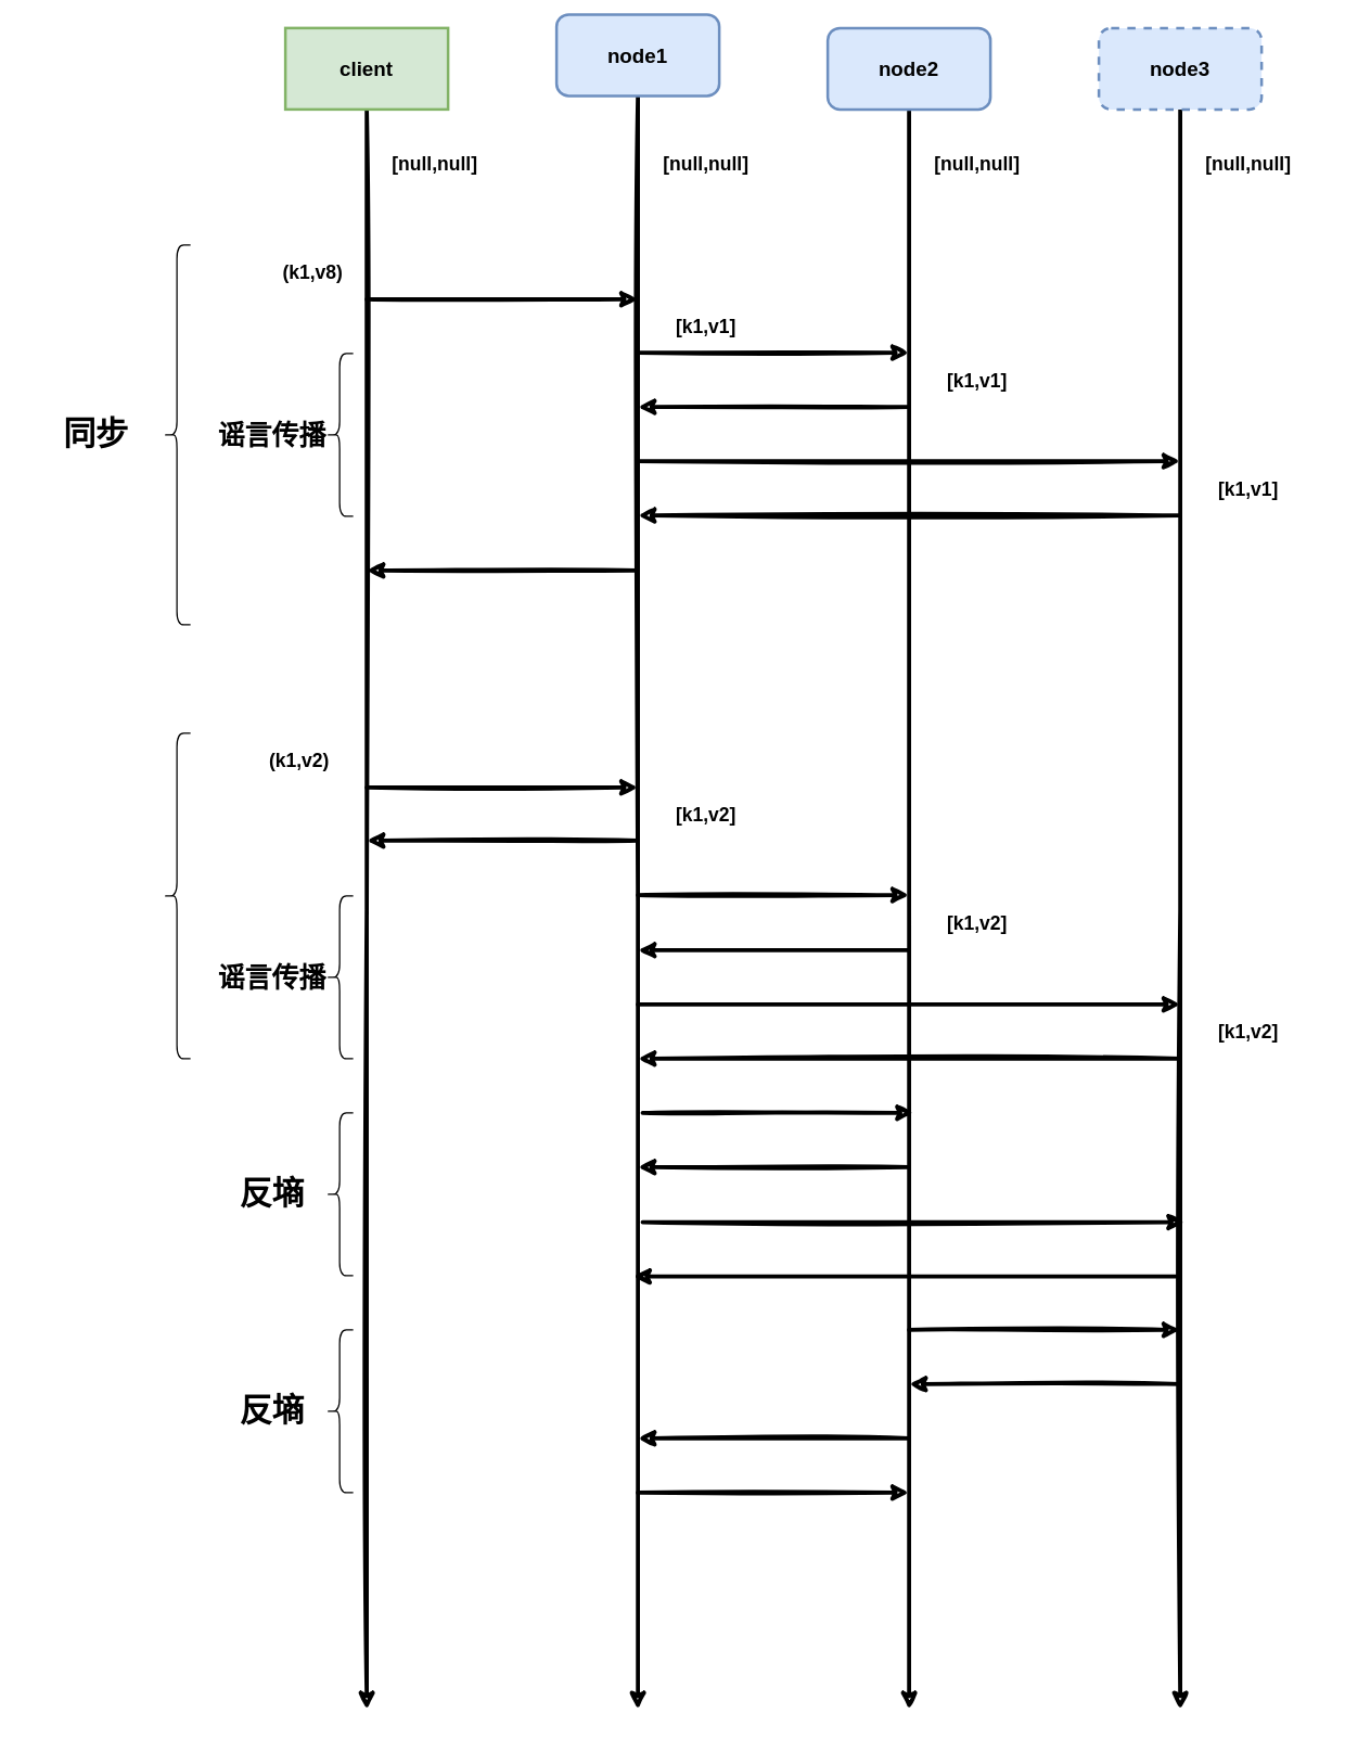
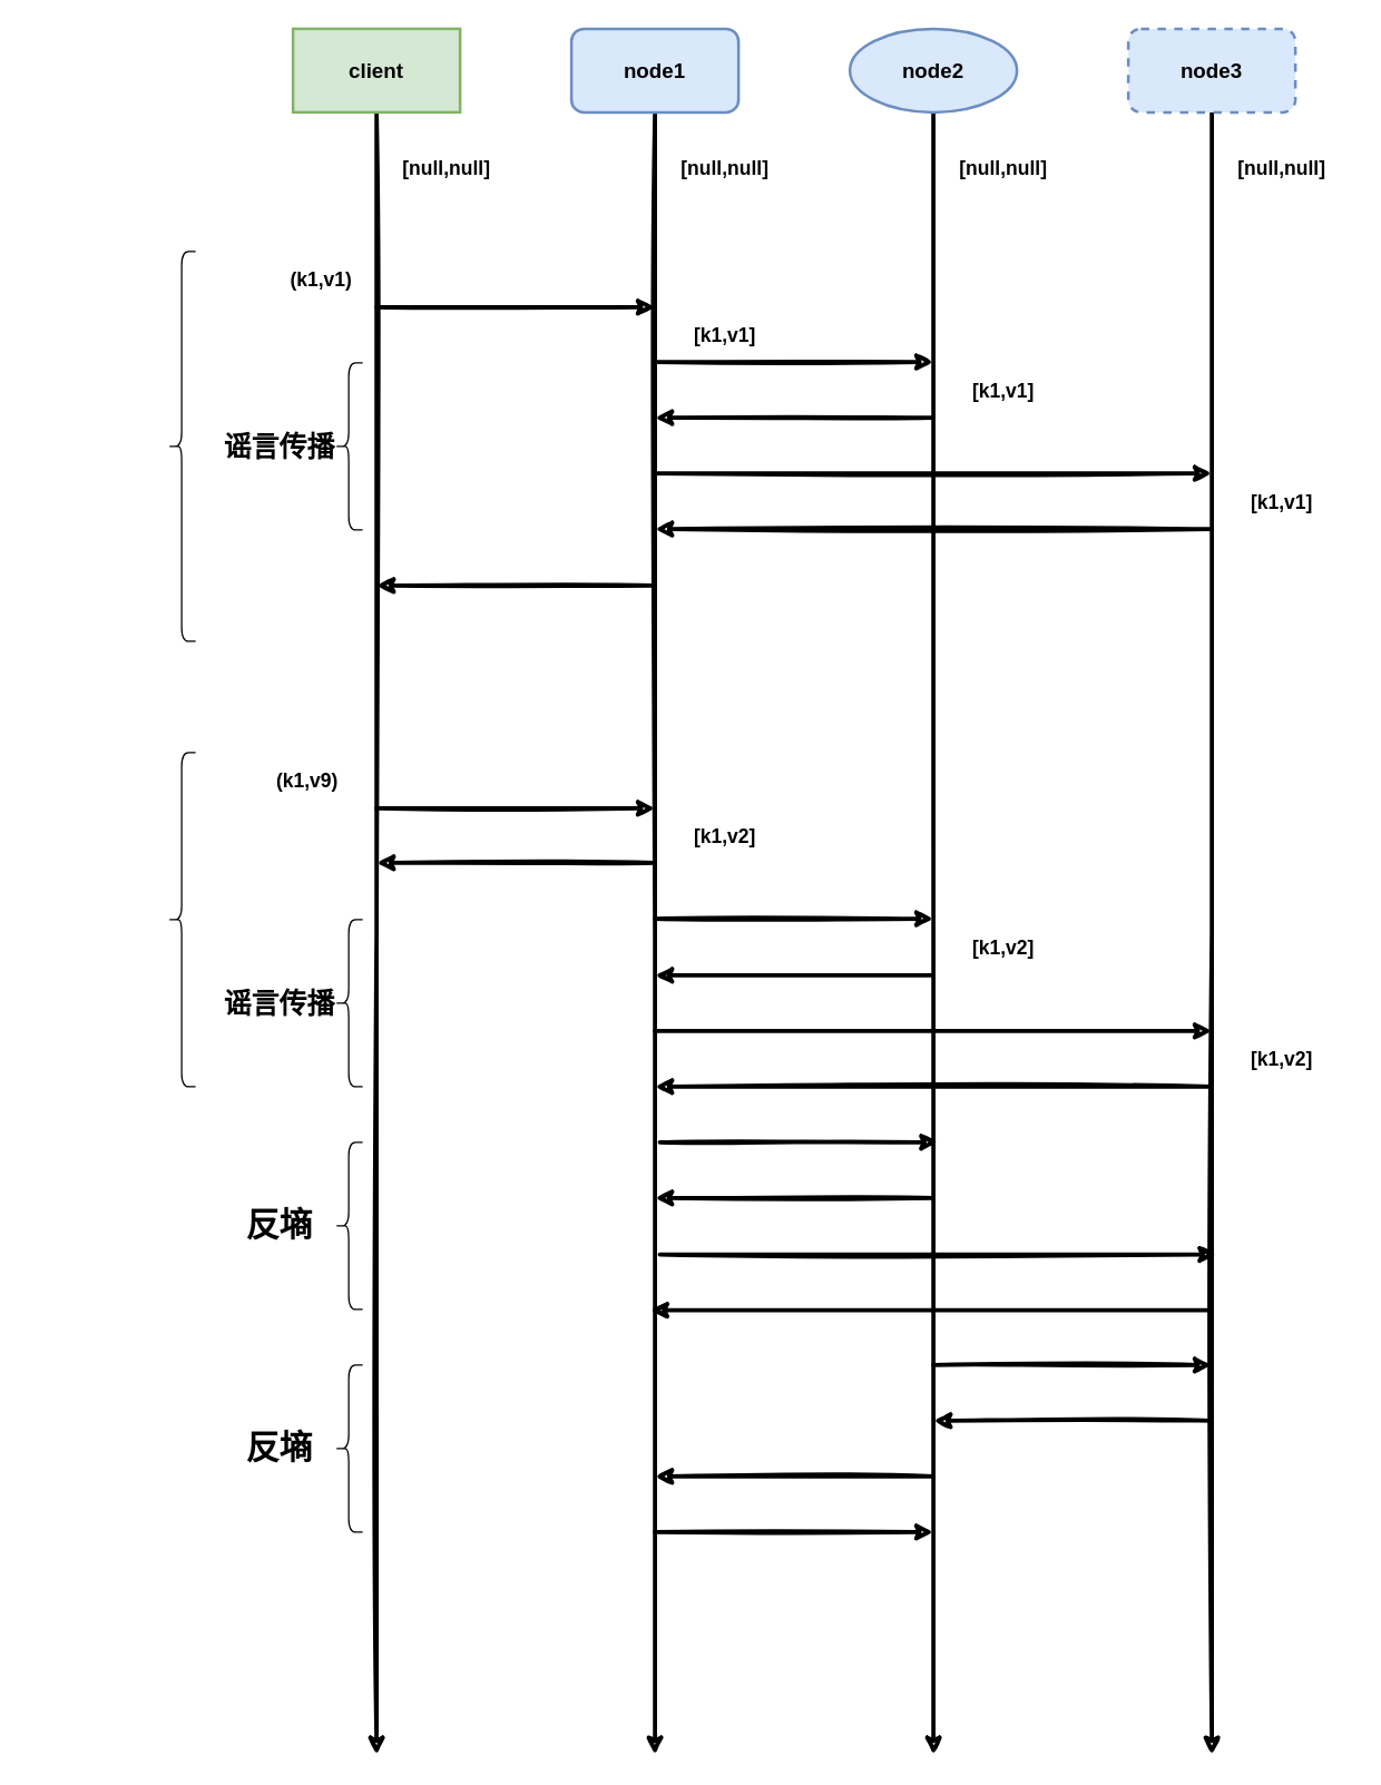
- <mxCell id="5" value="node1" style="rounded=1;whiteSpace=wrap;html=1;strokeWidth=2;fillWeight=4;hachureGap=8;hachureAngle=45;fillColor=#dae8fc;sketch=0;strokeColor=#6c8ebf;fontSize=15;fontStyle=1" vertex="1" parent="1"><mxGeometry x="410" y="10" width="120" height="60" as="geometry" /></mxCell>
+ <mxCell id="5" value="node1" style="rounded=1;whiteSpace=wrap;html=1;strokeWidth=2;fillWeight=4;hachureGap=8;hachureAngle=45;fillColor=#dae8fc;sketch=0;strokeColor=#6c8ebf;fontSize=15;fontStyle=1" vertex="1" parent="1"><mxGeometry x="410" y="20" width="120" height="60" as="geometry" /></mxCell>
- <mxCell id="7" value="node2" style="rounded=1;whiteSpace=wrap;html=1;strokeWidth=2;fillWeight=4;hachureGap=8;hachureAngle=45;fillColor=#dae8fc;sketch=0;strokeColor=#6c8ebf;fontSize=15;fontStyle=1" vertex="1" parent="1"><mxGeometry x="610" y="20" width="120" height="60" as="geometry" /></mxCell>
+ <mxCell id="7" value="node2" style="ellipse;whiteSpace=wrap;html=1;strokeWidth=2;fillWeight=4;hachureGap=8;hachureAngle=45;fillColor=#dae8fc;sketch=0;strokeColor=#6c8ebf;fontSize=15;fontStyle=1;" vertex="1" parent="1"><mxGeometry x="610" y="20" width="120" height="60" as="geometry" /></mxCell>
- <mxCell id="18" value="(k1,v8)" style="text;strokeColor=none;fillColor=none;html=1;fontSize=14;fontStyle=1;verticalAlign=middle;align=center;sketch=0;" vertex="1" parent="1"><mxGeometry x="180" y="180" width="100" height="40" as="geometry" /></mxCell>
+ <mxCell id="18" value="(k1,v1)" style="text;strokeColor=none;fillColor=none;html=1;fontSize=14;fontStyle=1;verticalAlign=middle;align=center;sketch=0;" vertex="1" parent="1"><mxGeometry x="180" y="180" width="100" height="40" as="geometry" /></mxCell>
- <mxCell id="43" value="同步" style="text;strokeColor=none;fillColor=none;html=1;fontSize=24;fontStyle=1;verticalAlign=middle;align=center;sketch=0;" vertex="1" parent="1"><mxGeometry x="20" y="300" width="100" height="40" as="geometry" /></mxCell>
- <mxCell id="32" value="(k1,v2)" style="text;strokeColor=none;fillColor=none;html=1;fontSize=14;fontStyle=1;verticalAlign=middle;align=center;sketch=0;" vertex="1" parent="1"><mxGeometry x="170" y="540" width="100" height="40" as="geometry" /></mxCell>
+ <mxCell id="32" value="(k1,v9)" style="text;strokeColor=none;fillColor=none;html=1;fontSize=14;fontStyle=1;verticalAlign=middle;align=center;sketch=0;" vertex="1" parent="1"><mxGeometry x="170" y="540" width="100" height="40" as="geometry" /></mxCell>
